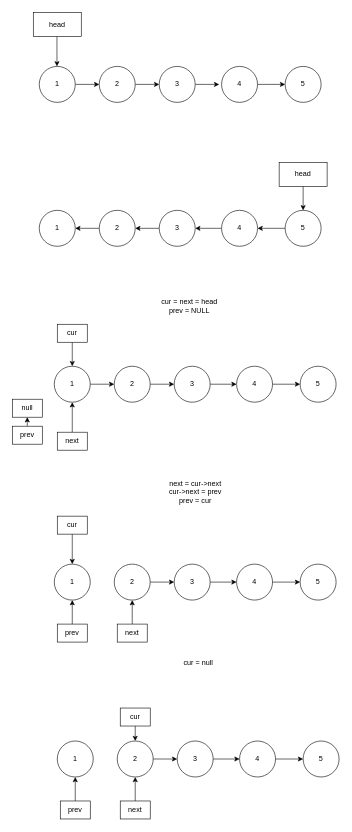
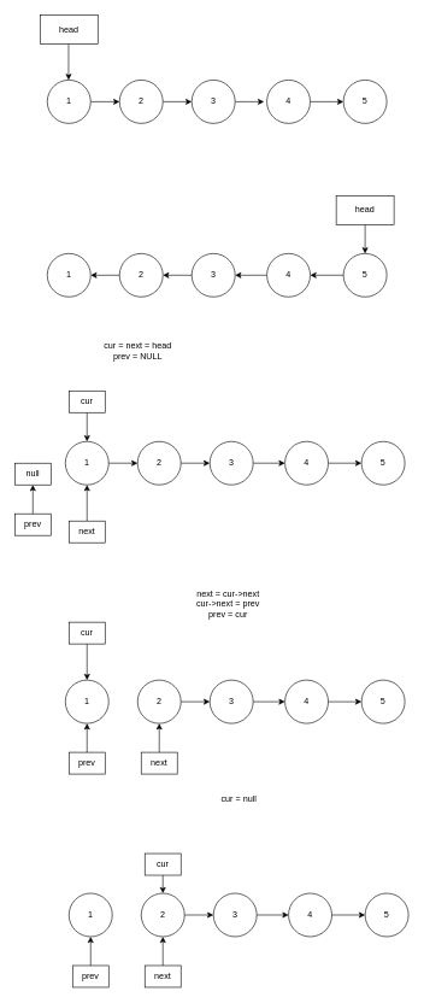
- <mxCell id="87" value="cur = next = head&lt;br&gt;prev = NULL&lt;br&gt;" style="text;html=1;align=center;verticalAlign=middle;resizable=0;points=[];autosize=1;strokeColor=none;fillColor=none;" parent="1" vertex="1"><mxGeometry x="255" y="490" width="120" height="40" as="geometry" /></mxCell>
+ <mxCell id="87" value="cur = next = head&lt;br&gt;prev = NULL&lt;br&gt;" style="text;html=1;align=center;verticalAlign=middle;resizable=0;points=[];autosize=1;strokeColor=none;fillColor=none;" parent="1" vertex="1"><mxGeometry x="130" y="465" width="120" height="40" as="geometry" /></mxCell>
- <mxCell id="88" value="null" style="whiteSpace=wrap;html=1;" parent="1" vertex="1"><mxGeometry x="20" y="665" width="50" height="30" as="geometry" /></mxCell>
+ <mxCell id="88" value="null" style="whiteSpace=wrap;html=1;" parent="1" vertex="1"><mxGeometry x="20" y="640" width="50" height="30" as="geometry" /></mxCell>
- <mxCell id="45" value="next = cur-&amp;gt;next&lt;br&gt;cur-&amp;gt;next = prev&lt;br&gt;prev = cur" style="text;html=1;align=center;verticalAlign=middle;resizable=0;points=[];autosize=1;strokeColor=none;fillColor=none;" parent="1" vertex="1"><mxGeometry x="270" y="790" width="110" height="60" as="geometry" /></mxCell>
+ <mxCell id="45" value="next = cur-&amp;gt;next&lt;br&gt;cur-&amp;gt;next = prev&lt;br&gt;prev = cur" style="text;html=1;align=center;verticalAlign=middle;resizable=0;points=[];autosize=1;strokeColor=none;fillColor=none;" parent="1" vertex="1"><mxGeometry x="260" y="805" width="110" height="60" as="geometry" /></mxCell>
